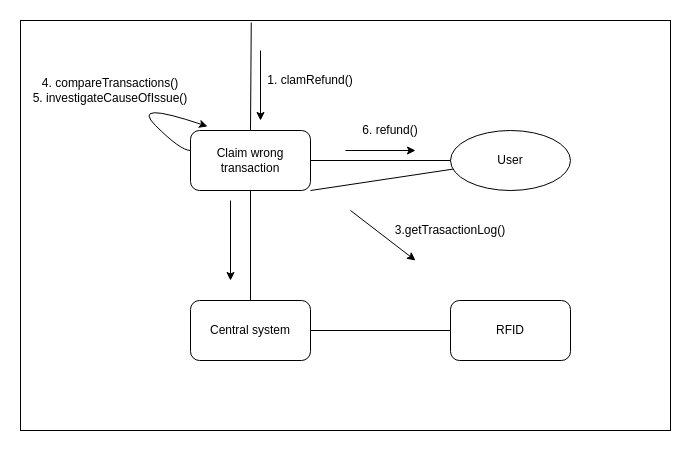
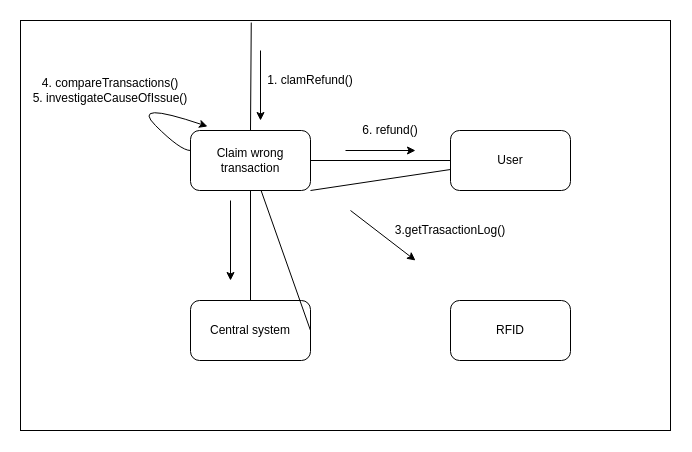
- <mxCell id="14" value="User" style="ellipse;whiteSpace=wrap;html=1;" vertex="1" parent="1"><mxGeometry x="450" y="130" width="120" height="60" as="geometry" /></mxCell>
+ <mxCell id="14" value="User" style="rounded=1;whiteSpace=wrap;html=1;" vertex="1" parent="1"><mxGeometry x="450" y="130" width="120" height="60" as="geometry" /></mxCell>
- <mxCell id="8" value="" style="endArrow=none;html=1;exitX=1;exitY=0.5;exitDx=0;exitDy=0;entryX=0;entryY=0.5;entryDx=0;entryDy=0;" edge="1" parent="1" source="4" target="5"><mxGeometry width="50" height="50" relative="1" as="geometry"><mxPoint x="390" y="340" as="sourcePoint" /><mxPoint x="440" y="290" as="targetPoint" /></mxGeometry></mxCell>
+ <mxCell id="8" value="" style="endArrow=none;html=1;exitX=1;exitY=0.5;exitDx=0;exitDy=0;" edge="1" parent="1" source="4" target="3"><mxGeometry width="50" height="50" relative="1" as="geometry"><mxPoint x="390" y="340" as="sourcePoint" /><mxPoint x="440" y="290" as="targetPoint" /></mxGeometry></mxCell>
